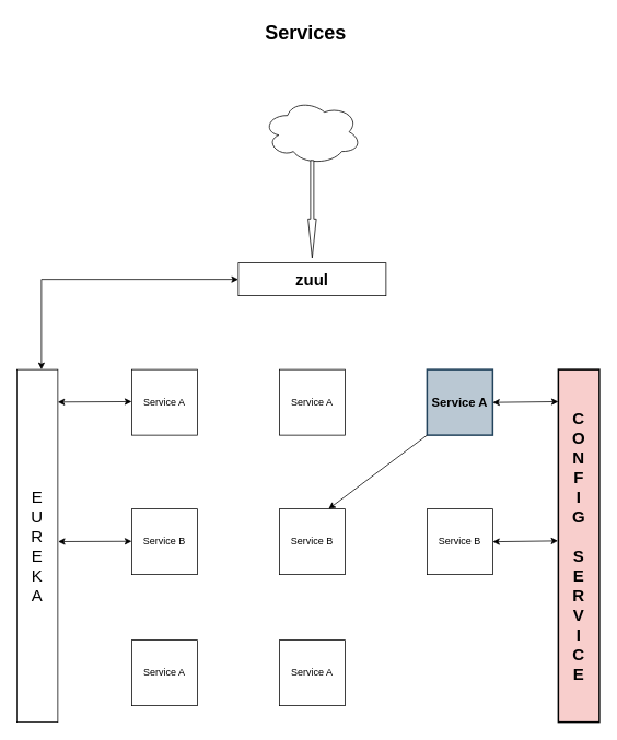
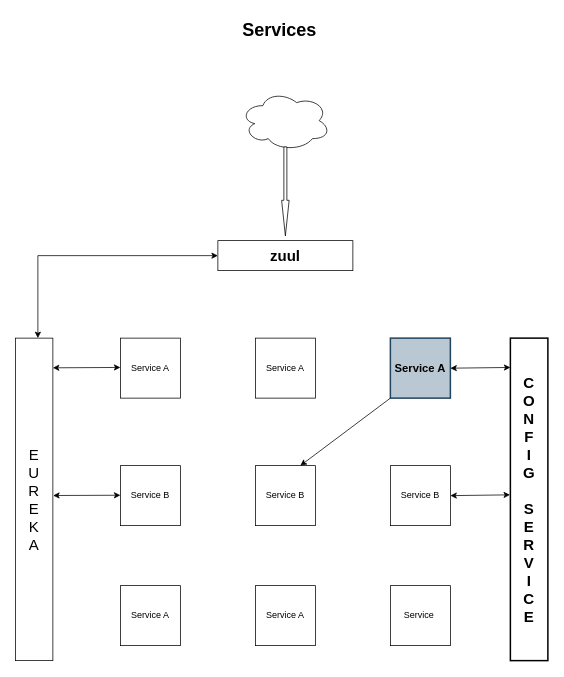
- <mxCell id="5" value="&lt;span style=&quot;font-size: 20px;&quot;&gt;&lt;b&gt;C&lt;br&gt;O&lt;br&gt;N&lt;br&gt;F&lt;br&gt;I&lt;br&gt;G&lt;br&gt;&lt;br&gt;S&lt;br&gt;E&lt;br&gt;R&lt;br&gt;V&lt;br&gt;I&lt;br&gt;C&lt;br&gt;E&lt;/b&gt;&lt;br&gt;&lt;/span&gt;" style="rounded=0;whiteSpace=wrap;html=1;labelBackgroundColor=none;strokeWidth=2;fillColor=#f8cecc;" parent="1" vertex="1"><mxGeometry x="680" y="450" width="50" height="430" as="geometry" /></mxCell>
+ <mxCell id="5" value="&lt;span style=&quot;font-size: 20px;&quot;&gt;&lt;b&gt;C&lt;br&gt;O&lt;br&gt;N&lt;br&gt;F&lt;br&gt;I&lt;br&gt;G&lt;br&gt;&lt;br&gt;S&lt;br&gt;E&lt;br&gt;R&lt;br&gt;V&lt;br&gt;I&lt;br&gt;C&lt;br&gt;E&lt;/b&gt;&lt;br&gt;&lt;/span&gt;" style="rounded=0;whiteSpace=wrap;html=1;labelBackgroundColor=none;strokeWidth=2;" parent="1" vertex="1"><mxGeometry x="680" y="450" width="50" height="430" as="geometry" /></mxCell>
+ <mxCell id="14" value="Service&amp;nbsp;" style="whiteSpace=wrap;html=1;aspect=fixed;rounded=0;labelBackgroundColor=none;" parent="1" vertex="1"><mxGeometry x="520" y="780" width="80" height="80" as="geometry" /></mxCell>
